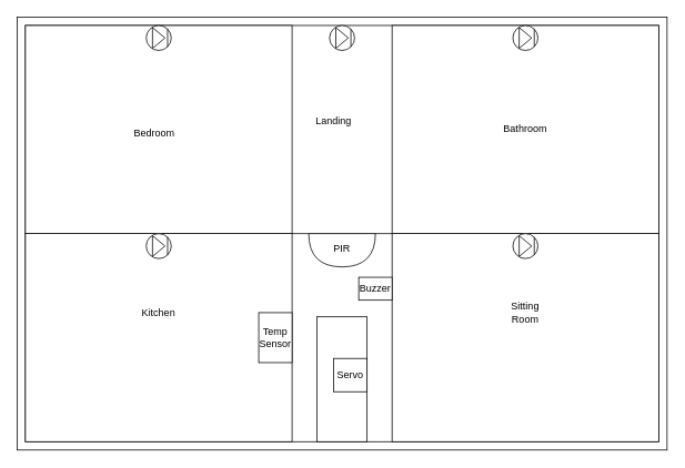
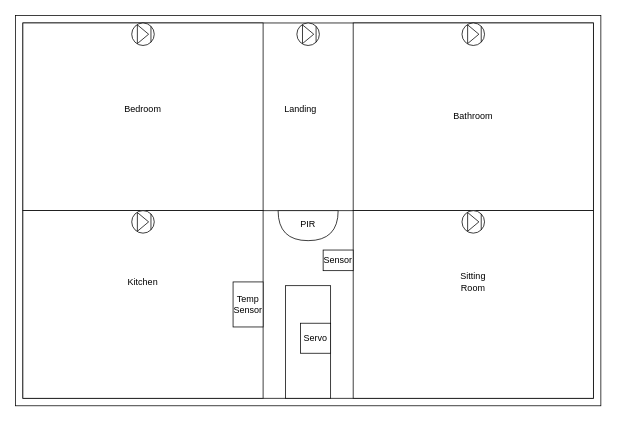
- <mxCell id="11" value="Bedroom" style="text;html=1;strokeColor=none;fillColor=none;align=center;verticalAlign=middle;whiteSpace=wrap;rounded=0;" vertex="1" parent="1"><mxGeometry x="155" y="145" width="60" height="30" as="geometry" /></mxCell>
+ <mxCell id="11" value="Bedroom" style="text;html=1;strokeColor=none;fillColor=none;align=center;verticalAlign=middle;whiteSpace=wrap;rounded=0;" vertex="1" parent="1"><mxGeometry x="160" y="130" width="60" height="30" as="geometry" /></mxCell>
- <mxCell id="36" value="Buzzer" style="rounded=0;whiteSpace=wrap;html=1;" vertex="1" parent="1"><mxGeometry x="430" y="332.5" width="40" height="27.5" as="geometry" /></mxCell>
+ <mxCell id="36" value="Sensor" style="rounded=0;whiteSpace=wrap;html=1;" vertex="1" parent="1"><mxGeometry x="430" y="332.5" width="40" height="27.5" as="geometry" /></mxCell>
